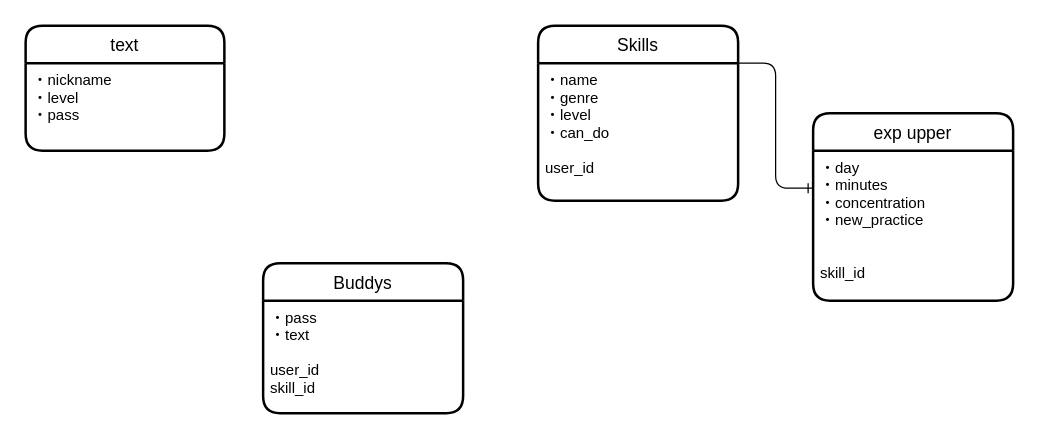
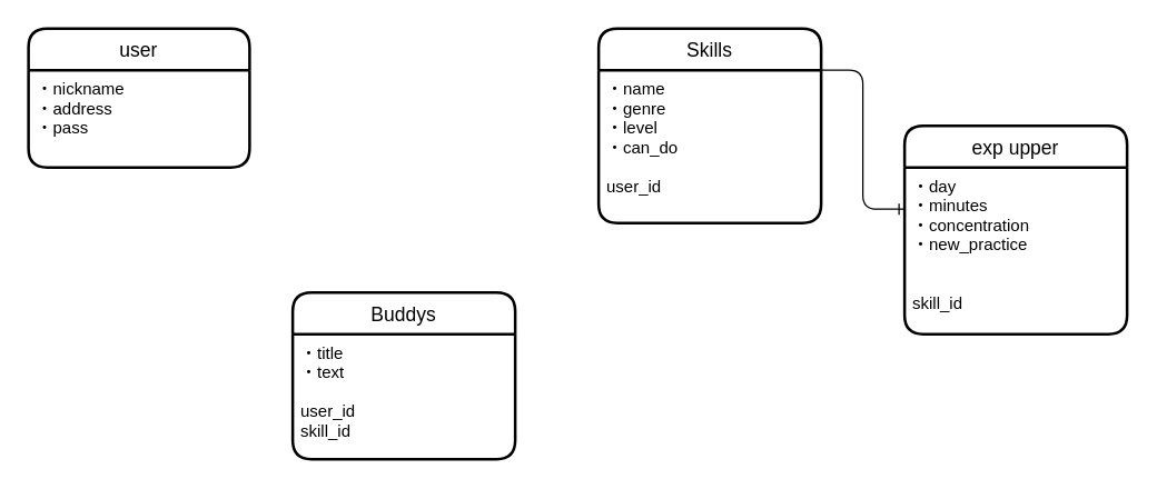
- <mxCell id="2" value="text" style="swimlane;childLayout=stackLayout;horizontal=1;startSize=30;horizontalStack=0;rounded=1;fontSize=14;fontStyle=0;strokeWidth=2;resizeParent=0;resizeLast=1;shadow=0;dashed=0;align=center;" vertex="1" parent="1"><mxGeometry x="20" y="20" width="159" height="100" as="geometry" /></mxCell>
+ <mxCell id="2" value="user" style="swimlane;childLayout=stackLayout;horizontal=1;startSize=30;horizontalStack=0;rounded=1;fontSize=14;fontStyle=0;strokeWidth=2;resizeParent=0;resizeLast=1;shadow=0;dashed=0;align=center;" vertex="1" parent="1"><mxGeometry x="20" y="20" width="159" height="100" as="geometry" /></mxCell>
- <mxCell id="3" value="・nickname&#10;・level&#10;・pass&#10;&#10;&#10;" style="align=left;strokeColor=none;fillColor=none;spacingLeft=4;fontSize=12;verticalAlign=top;resizable=0;rotatable=0;part=1;" vertex="1" parent="2"><mxGeometry y="30" width="159" height="70" as="geometry" /></mxCell>
+ <mxCell id="3" value="・nickname&#10;・address&#10;・pass&#10;&#10;&#10;" style="align=left;strokeColor=none;fillColor=none;spacingLeft=4;fontSize=12;verticalAlign=top;resizable=0;rotatable=0;part=1;" vertex="1" parent="2"><mxGeometry y="30" width="159" height="70" as="geometry" /></mxCell>
- <mxCell id="10" value="・pass&#10;・text&#10;&#10;user_id&#10;skill_id" style="align=left;strokeColor=none;fillColor=none;spacingLeft=4;fontSize=12;verticalAlign=top;resizable=0;rotatable=0;part=1;" vertex="1" parent="9"><mxGeometry y="30" width="160" height="90" as="geometry" /></mxCell>
+ <mxCell id="10" value="・title&#10;・text&#10;&#10;user_id&#10;skill_id" style="align=left;strokeColor=none;fillColor=none;spacingLeft=4;fontSize=12;verticalAlign=top;resizable=0;rotatable=0;part=1;" vertex="1" parent="9"><mxGeometry y="30" width="160" height="90" as="geometry" /></mxCell>
